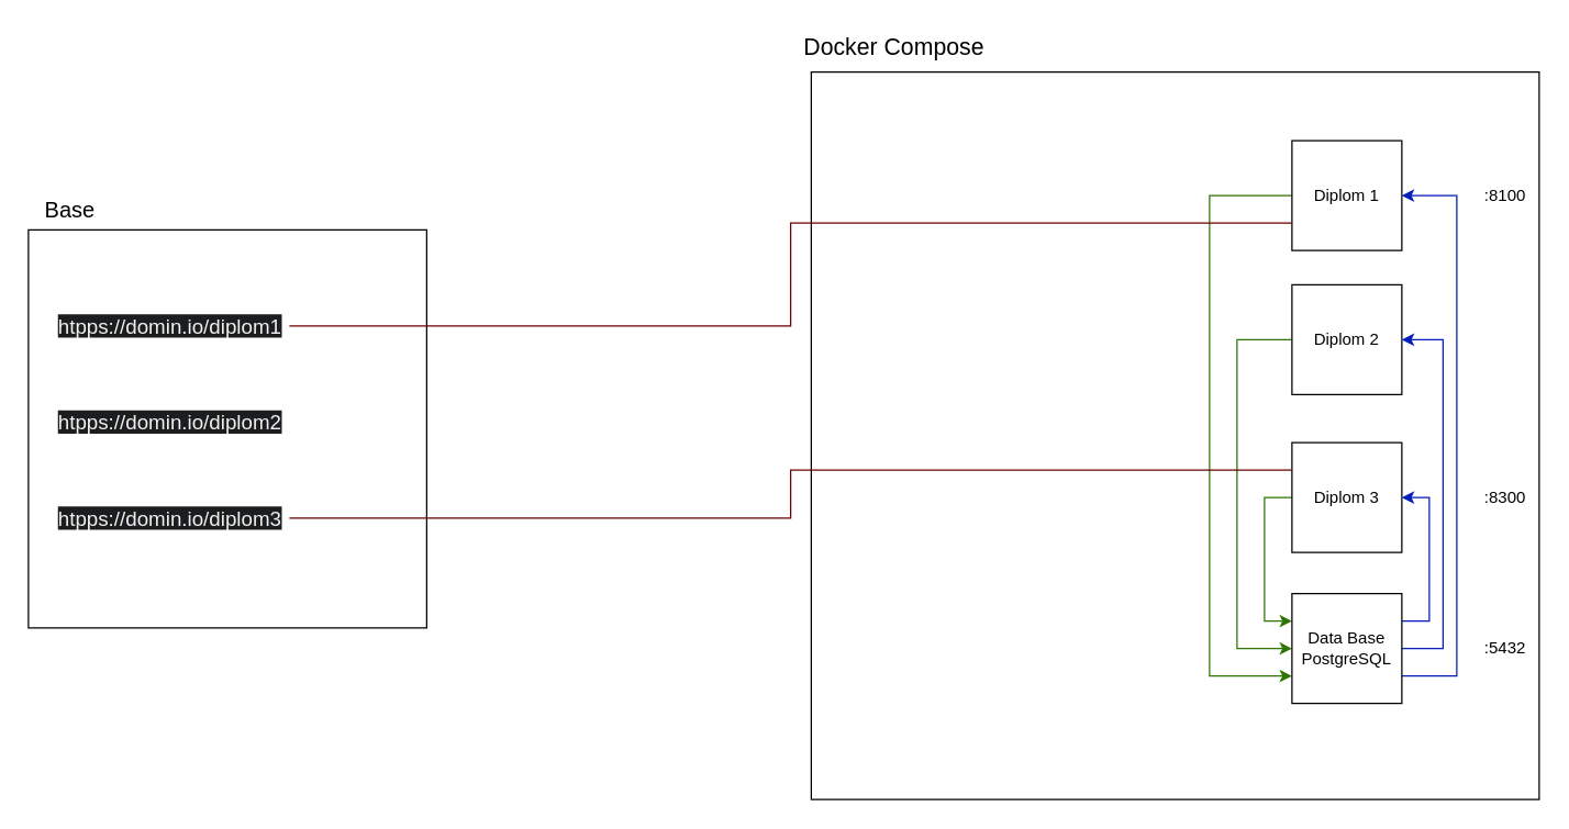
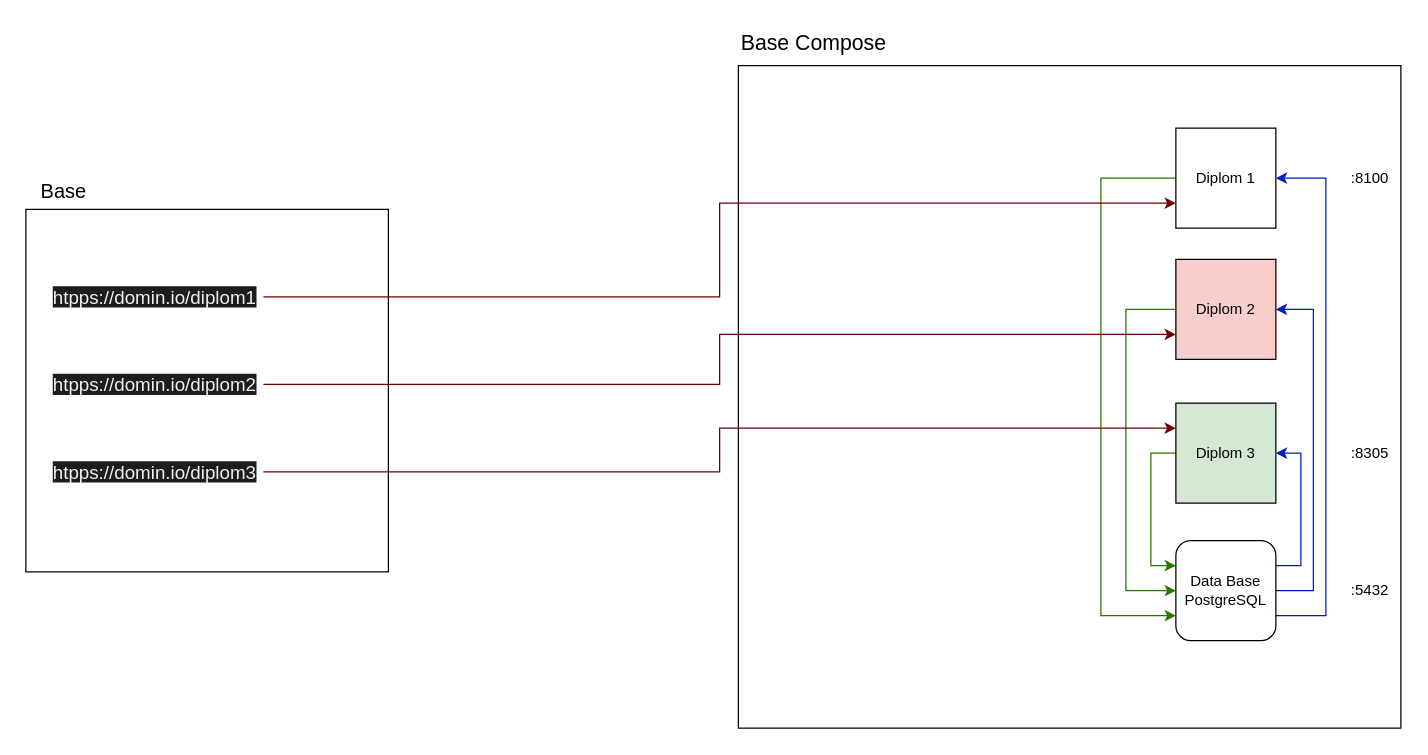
- <mxCell id="3" value="&lt;font style=&quot;font-size: 17px;&quot;&gt;Docker Compose&lt;/font&gt;&lt;div style=&quot;font-size: 17px;&quot;&gt;&lt;br&gt;&lt;/div&gt;" style="text;html=1;align=center;verticalAlign=middle;resizable=0;points=[];autosize=1;strokeColor=none;fillColor=none;" vertex="1" parent="1"><mxGeometry x="575" y="20" width="150" height="50" as="geometry" /></mxCell>
+ <mxCell id="3" value="&lt;font style=&quot;font-size: 17px;&quot;&gt;Base Compose&lt;/font&gt;&lt;div style=&quot;font-size: 17px;&quot;&gt;&lt;br&gt;&lt;/div&gt;" style="text;html=1;align=center;verticalAlign=middle;resizable=0;points=[];autosize=1;strokeColor=none;fillColor=none;" vertex="1" parent="1"><mxGeometry x="575" y="20" width="150" height="50" as="geometry" /></mxCell>
- <mxCell id="19" style="edgeStyle=orthogonalEdgeStyle;rounded=0;orthogonalLoop=1;jettySize=auto;html=1;exitX=1;exitY=0.5;exitDx=0;exitDy=0;entryX=0;entryY=0.75;entryDx=0;entryDy=0;fillColor=#a20025;strokeColor=#6F0000;endArrow=none;" edge="1" parent="1" source="20" target="5"><mxGeometry relative="1" as="geometry" /></mxCell>
+ <mxCell id="19" style="edgeStyle=orthogonalEdgeStyle;rounded=0;orthogonalLoop=1;jettySize=auto;html=1;exitX=1;exitY=0.5;exitDx=0;exitDy=0;entryX=0;entryY=0.75;entryDx=0;entryDy=0;fillColor=#a20025;strokeColor=#6F0000;" edge="1" parent="1" source="20" target="5"><mxGeometry relative="1" as="geometry" /></mxCell>
- <mxCell id="7" value="Diplom 2" style="whiteSpace=wrap;html=1;aspect=fixed;" vertex="1" parent="1"><mxGeometry x="940" y="207" width="80" height="80" as="geometry" /></mxCell>
+ <mxCell id="7" value="Diplom 2" style="whiteSpace=wrap;html=1;aspect=fixed;fillColor=#f8cecc;" vertex="1" parent="1"><mxGeometry x="940" y="207" width="80" height="80" as="geometry" /></mxCell>
+ <mxCell id="21" style="edgeStyle=orthogonalEdgeStyle;rounded=0;orthogonalLoop=1;jettySize=auto;html=1;exitX=1;exitY=0.5;exitDx=0;exitDy=0;entryX=0;entryY=0.75;entryDx=0;entryDy=0;fillColor=#a20025;strokeColor=#6F0000;" edge="1" parent="1" source="22" target="7"><mxGeometry relative="1" as="geometry" /></mxCell>
- <mxCell id="23" style="edgeStyle=orthogonalEdgeStyle;rounded=0;orthogonalLoop=1;jettySize=auto;html=1;exitX=1;exitY=0.5;exitDx=0;exitDy=0;entryX=0;entryY=0.25;entryDx=0;entryDy=0;fillColor=#a20025;strokeColor=#6F0000;endArrow=none;" edge="1" parent="1" source="24" target="9"><mxGeometry relative="1" as="geometry" /></mxCell>
+ <mxCell id="23" style="edgeStyle=orthogonalEdgeStyle;rounded=0;orthogonalLoop=1;jettySize=auto;html=1;exitX=1;exitY=0.5;exitDx=0;exitDy=0;entryX=0;entryY=0.25;entryDx=0;entryDy=0;fillColor=#a20025;strokeColor=#6F0000;" edge="1" parent="1" source="24" target="9"><mxGeometry relative="1" as="geometry" /></mxCell>
- <mxCell id="9" value="Diplom 3" style="whiteSpace=wrap;html=1;aspect=fixed;" vertex="1" parent="1"><mxGeometry x="940" y="322" width="80" height="80" as="geometry" /></mxCell>
+ <mxCell id="9" value="Diplom 3" style="whiteSpace=wrap;html=1;aspect=fixed;fillColor=#d5e8d4;" vertex="1" parent="1"><mxGeometry x="940" y="322" width="80" height="80" as="geometry" /></mxCell>
- <mxCell id="15" value=":8300" style="text;html=1;align=center;verticalAlign=middle;resizable=0;points=[];autosize=1;strokeColor=none;fillColor=none;" vertex="1" parent="1"><mxGeometry x="1070" y="347" width="50" height="30" as="geometry" /></mxCell>
+ <mxCell id="15" value=":8305" style="text;html=1;align=center;verticalAlign=middle;resizable=0;points=[];autosize=1;strokeColor=none;fillColor=none;" vertex="1" parent="1"><mxGeometry x="1070" y="347" width="50" height="30" as="geometry" /></mxCell>
- <mxCell id="13" value="Data Base&lt;br&gt;PostgreSQL" style="whiteSpace=wrap;html=1;aspect=fixed;" vertex="1" parent="1"><mxGeometry x="940" y="432" width="80" height="80" as="geometry" /></mxCell>
+ <mxCell id="13" value="Data Base&lt;br&gt;PostgreSQL" style="whiteSpace=wrap;html=1;aspect=fixed;rounded=1;" vertex="1" parent="1"><mxGeometry x="940" y="432" width="80" height="80" as="geometry" /></mxCell>
